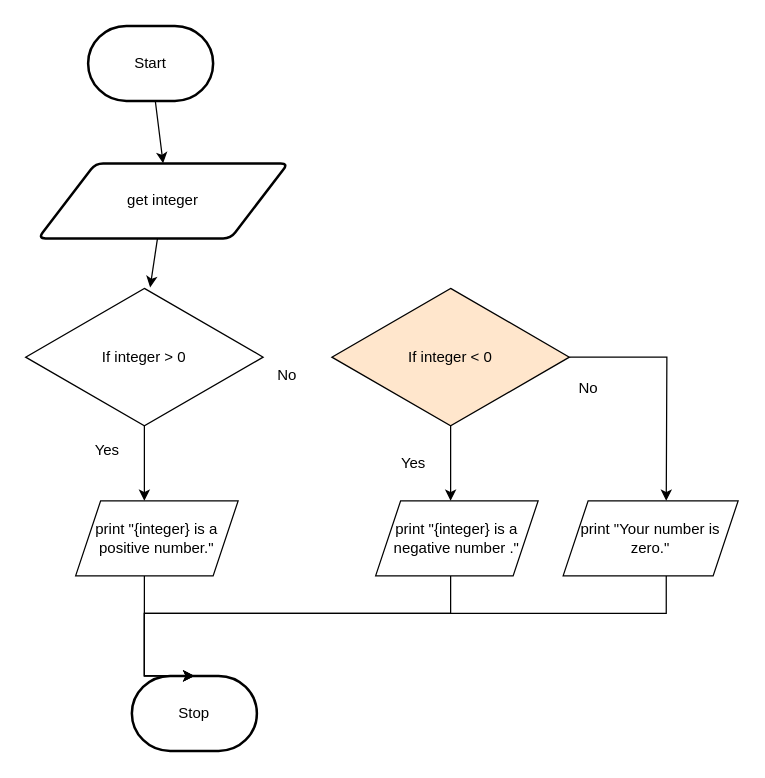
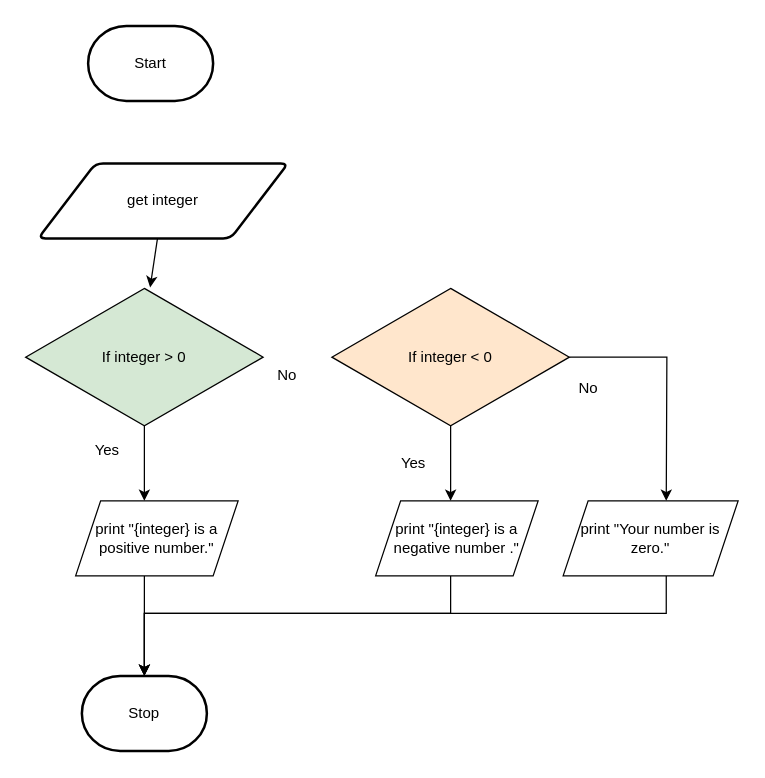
- <mxCell id="2" style="edgeStyle=none;html=1;entryX=0.5;entryY=0;entryDx=0;entryDy=0;" parent="1" source="3" target="5" edge="1"><mxGeometry relative="1" as="geometry" /></mxCell>
- <mxCell id="12" value="If integer &amp;gt; 0" style="rhombus;whiteSpace=wrap;html=1;" parent="1" vertex="1"><mxGeometry x="20" y="230" width="190" height="110" as="geometry" /></mxCell>
+ <mxCell id="12" value="If integer &amp;gt; 0" style="rhombus;whiteSpace=wrap;html=1;fillColor=#d5e8d4;" parent="1" vertex="1"><mxGeometry x="20" y="230" width="190" height="110" as="geometry" /></mxCell>
- <mxCell id="7" value="Stop" style="strokeWidth=2;html=1;shape=mxgraph.flowchart.terminator;whiteSpace=wrap;" parent="1" vertex="1"><mxGeometry x="105" y="540" width="100" height="60" as="geometry" /></mxCell>
+ <mxCell id="7" value="Stop" style="strokeWidth=2;html=1;shape=mxgraph.flowchart.terminator;whiteSpace=wrap;" parent="1" vertex="1"><mxGeometry x="65" y="540" width="100" height="60" as="geometry" /></mxCell>
